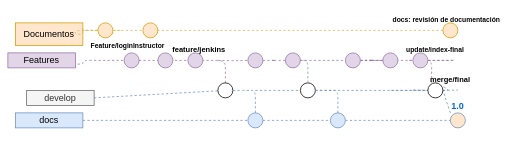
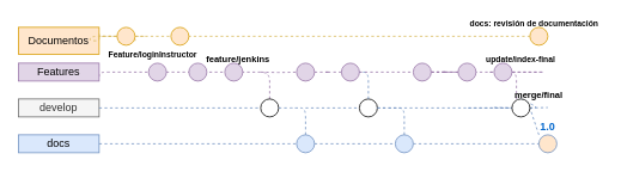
- <mxCell id="6" value="Features" style="text;html=1;strokeColor=#9673a6;fillColor=#e1d5e7;align=center;verticalAlign=middle;whiteSpace=wrap;rounded=0;" vertex="1" parent="1"><mxGeometry x="10" y="70" width="90" height="20" as="geometry" /></mxCell>
+ <mxCell id="6" value="Features" style="text;html=1;strokeColor=#9673a6;fillColor=#e1d5e7;align=center;verticalAlign=middle;whiteSpace=wrap;rounded=0;" vertex="1" parent="1"><mxGeometry x="20" y="70" width="90" height="20" as="geometry" /></mxCell>
- <mxCell id="5" value="develop" style="text;html=1;strokeColor=#666666;fillColor=#f5f5f5;align=center;verticalAlign=middle;whiteSpace=wrap;rounded=0;fontColor=#333333;" vertex="1" parent="1"><mxGeometry x="35" y="120" width="90" height="20" as="geometry" /></mxCell>
+ <mxCell id="5" value="develop" style="text;html=1;strokeColor=#666666;fillColor=#f5f5f5;align=center;verticalAlign=middle;whiteSpace=wrap;rounded=0;fontColor=#333333;" vertex="1" parent="1"><mxGeometry x="20" y="110" width="90" height="20" as="geometry" /></mxCell>
